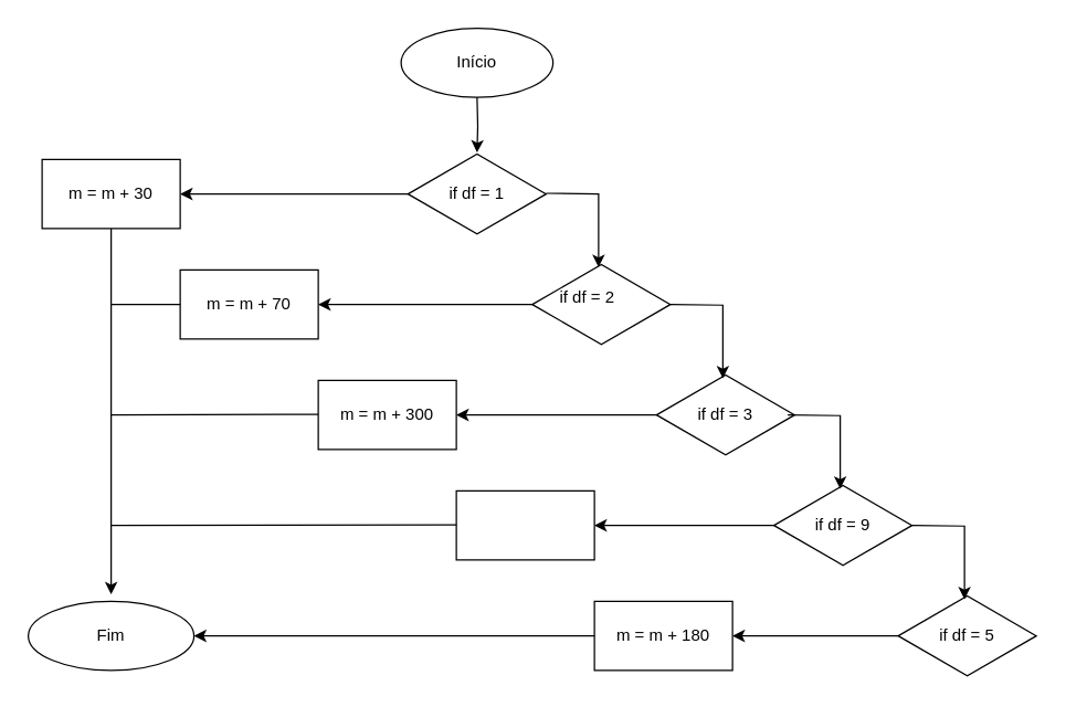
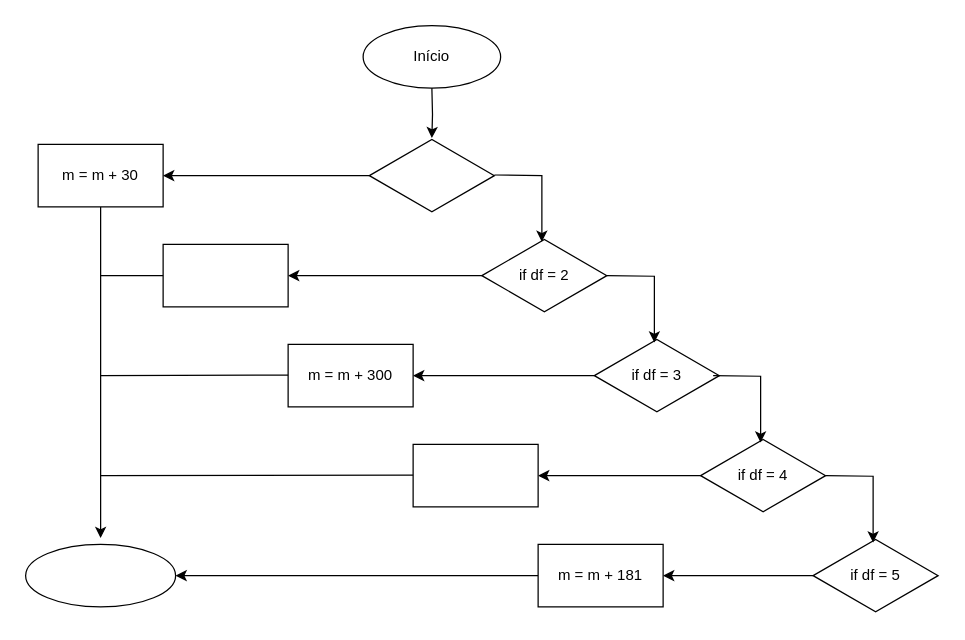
- <mxCell id="35" value="if df = 1" style="text;html=1;strokeColor=none;fillColor=none;align=center;verticalAlign=middle;whiteSpace=wrap;rounded=0;" vertex="1" parent="1"><mxGeometry x="310" y="125" width="70" height="30" as="geometry" /></mxCell>
- <mxCell id="38" value="if df = 2" style="text;html=1;strokeColor=none;fillColor=none;align=center;verticalAlign=middle;whiteSpace=wrap;rounded=0;" vertex="1" parent="1"><mxGeometry x="390" y="200" width="70" height="30" as="geometry" /></mxCell>
+ <mxCell id="38" value="if df = 2" style="text;html=1;strokeColor=none;fillColor=none;align=center;verticalAlign=middle;whiteSpace=wrap;rounded=0;" vertex="1" parent="1"><mxGeometry x="400" y="205" width="70" height="30" as="geometry" /></mxCell>
- <mxCell id="32" value="m = m + 70" style="text;html=1;strokeColor=none;fillColor=none;align=center;verticalAlign=middle;whiteSpace=wrap;rounded=0;" vertex="1" parent="1"><mxGeometry x="145" y="205" width="70" height="30" as="geometry" /></mxCell>
- <mxCell id="37" value="if df = 9" style="text;html=1;strokeColor=none;fillColor=none;align=center;verticalAlign=middle;whiteSpace=wrap;rounded=0;" vertex="1" parent="1"><mxGeometry x="575" y="365" width="70" height="30" as="geometry" /></mxCell>
+ <mxCell id="37" value="if df = 4" style="text;html=1;strokeColor=none;fillColor=none;align=center;verticalAlign=middle;whiteSpace=wrap;rounded=0;" vertex="1" parent="1"><mxGeometry x="575" y="365" width="70" height="30" as="geometry" /></mxCell>
- <mxCell id="30" value="Fim" style="text;html=1;strokeColor=none;fillColor=none;align=center;verticalAlign=middle;whiteSpace=wrap;rounded=0;" vertex="1" parent="1"><mxGeometry x="50" y="445" width="60" height="30" as="geometry" /></mxCell>
- <mxCell id="34" value="m = m + 180" style="text;html=1;strokeColor=none;fillColor=none;align=center;verticalAlign=middle;whiteSpace=wrap;rounded=0;" vertex="1" parent="1"><mxGeometry x="445" y="445" width="70" height="30" as="geometry" /></mxCell>
+ <mxCell id="34" value="m = m + 181" style="text;html=1;strokeColor=none;fillColor=none;align=center;verticalAlign=middle;whiteSpace=wrap;rounded=0;" vertex="1" parent="1"><mxGeometry x="445" y="445" width="70" height="30" as="geometry" /></mxCell>
